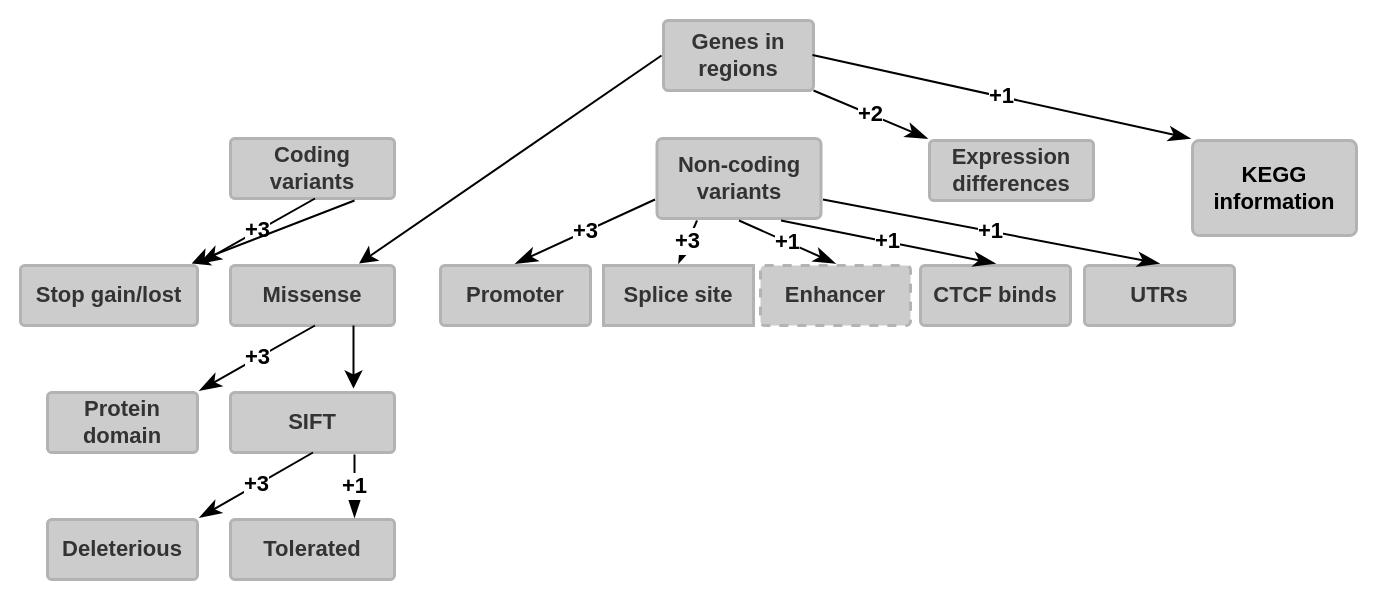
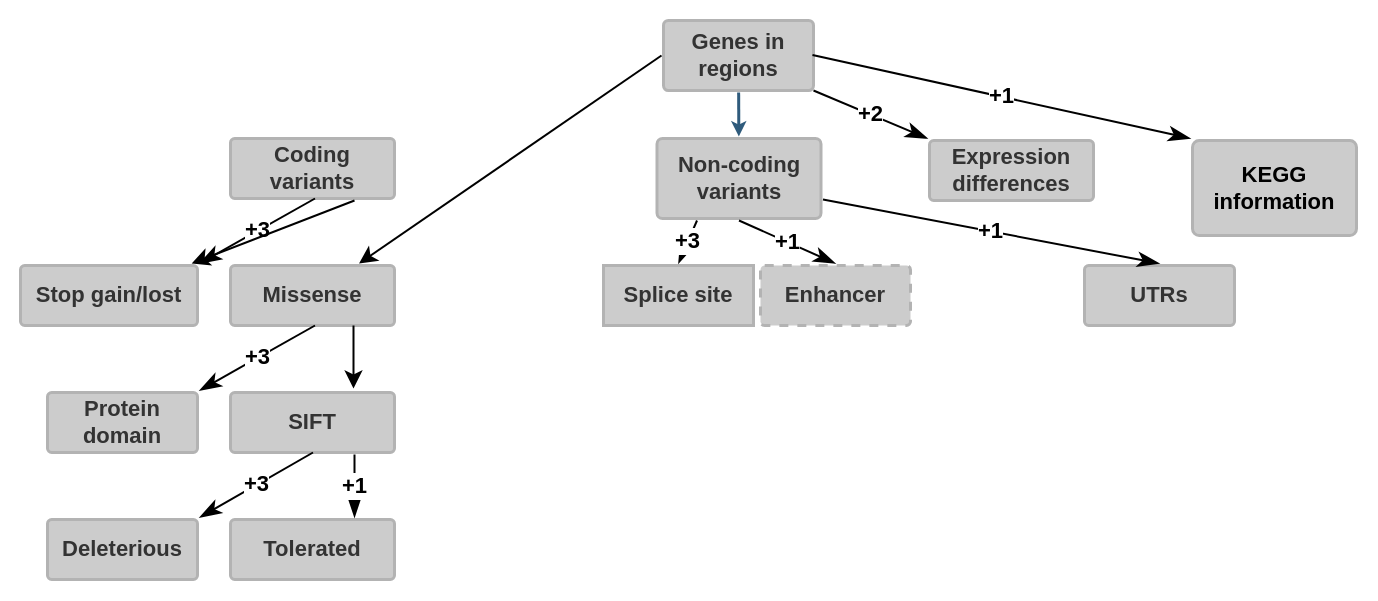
+ <mxCell id="2" value="" style="edgeStyle=none;rounded=0;jumpStyle=none;html=1;shadow=0;labelBackgroundColor=none;startArrow=none;startFill=0;endArrow=classic;endFill=1;jettySize=auto;orthogonalLoop=1;strokeColor=#2F5B7C;strokeWidth=3;fontFamily=Helvetica;fontSize=16;fontColor=#23445D;spacing=5;" parent="1" source="3" target="6" edge="1"><mxGeometry relative="1" as="geometry" /></mxCell>
- <mxCell id="21" value="&lt;b style=&quot;font-size: 22px;&quot;&gt;&lt;font style=&quot;font-size: 22px;&quot;&gt;+3&lt;/font&gt;&lt;/b&gt;" style="endArrow=classicThin;endSize=16;endFill=1;html=1;curved=1;strokeWidth=2;entryX=0.5;entryY=0;entryDx=0;entryDy=0;exitX=0;exitY=0.75;exitDx=0;exitDy=0;fontSize=22;" parent="1" source="6" target="8" edge="1"><mxGeometry width="160" relative="1" as="geometry"><mxPoint x="656.5" y="195" as="sourcePoint" /><mxPoint x="543.5" y="286" as="targetPoint" /></mxGeometry></mxCell>
- <mxCell id="24" value="&lt;b style=&quot;font-size: 22px;&quot;&gt;&lt;font style=&quot;font-size: 22px;&quot;&gt;+1&lt;/font&gt;&lt;/b&gt;" style="endArrow=classicThin;endSize=16;endFill=1;html=1;curved=1;strokeWidth=2;entryX=0.5;entryY=0;entryDx=0;entryDy=0;exitX=0.75;exitY=1;exitDx=0;exitDy=0;fontSize=22;" parent="1" source="6" target="13" edge="1"><mxGeometry width="160" relative="1" as="geometry"><mxPoint x="791" y="198" as="sourcePoint" /><mxPoint x="874.25" y="263" as="targetPoint" /></mxGeometry></mxCell>
- <mxCell id="8" value="&lt;b style=&quot;font-size: 22px;&quot;&gt;Promoter&lt;/b&gt;" style="rounded=1;whiteSpace=wrap;html=1;shadow=0;labelBackgroundColor=none;strokeWidth=3;fontFamily=Helvetica;fontSize=22;fontColor=#333333;align=center;spacing=5;arcSize=7;perimeterSpacing=2;strokeColor=#B3B3B3;fillColor=#CCCCCC;" parent="1" vertex="1"><mxGeometry x="440" y="265" width="150" height="60" as="geometry" /></mxCell>
- <mxCell id="13" value="&lt;b style=&quot;font-size: 22px;&quot;&gt;CTCF binds&lt;/b&gt;" style="rounded=1;whiteSpace=wrap;html=1;shadow=0;labelBackgroundColor=none;strokeWidth=3;fontFamily=Helvetica;fontSize=22;fontColor=#333333;align=center;spacing=5;arcSize=7;perimeterSpacing=2;strokeColor=#B3B3B3;fillColor=#CCCCCC;" parent="1" vertex="1"><mxGeometry x="920" y="265" width="150" height="60" as="geometry" /></mxCell>
